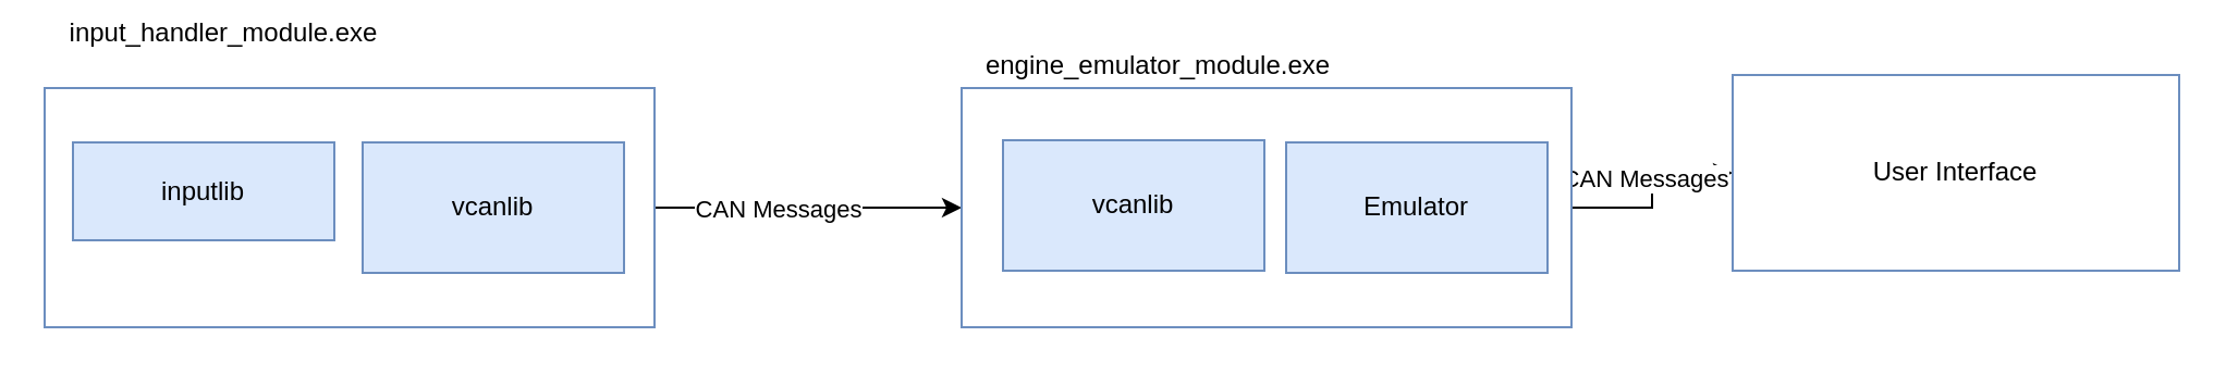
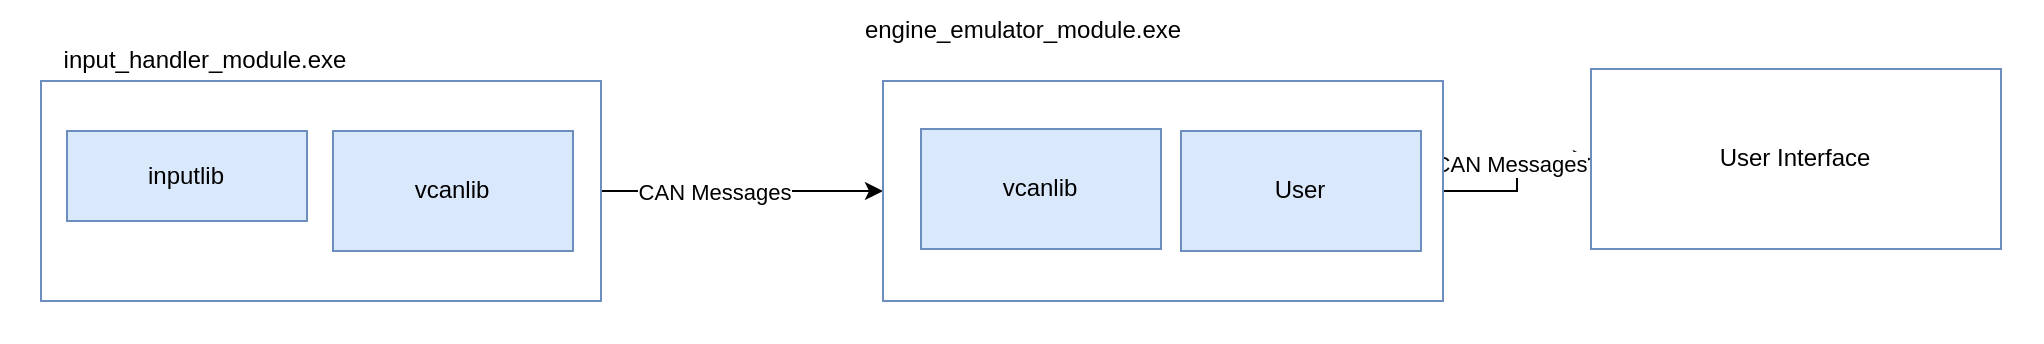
- <mxCell id="5" value="input_handler_module.exe" style="text;html=1;align=center;verticalAlign=middle;resizable=0;points=[];autosize=1;strokeColor=none;fillColor=none;" vertex="1" parent="1"><mxGeometry x="22" y="5" width="160" height="20" as="geometry" /></mxCell>
+ <mxCell id="5" value="input_handler_module.exe" style="text;html=1;align=center;verticalAlign=middle;resizable=0;points=[];autosize=1;strokeColor=none;fillColor=none;" vertex="1" parent="1"><mxGeometry x="22" y="20" width="160" height="20" as="geometry" /></mxCell>
- <mxCell id="9" value="engine_emulator_module.exe" style="text;html=1;align=center;verticalAlign=middle;resizable=0;points=[];autosize=1;strokeColor=none;fillColor=none;" vertex="1" parent="1"><mxGeometry x="446" y="20" width="170" height="20" as="geometry" /></mxCell>
+ <mxCell id="9" value="engine_emulator_module.exe" style="text;html=1;align=center;verticalAlign=middle;resizable=0;points=[];autosize=1;strokeColor=none;fillColor=none;" vertex="1" parent="1"><mxGeometry x="426" y="5" width="170" height="20" as="geometry" /></mxCell>
- <mxCell id="14" value="Emulator" style="rounded=0;whiteSpace=wrap;html=1;fillColor=#dae8fc;strokeColor=#6c8ebf;" vertex="1" parent="1"><mxGeometry x="590" y="65" width="120" height="60" as="geometry" /></mxCell>
+ <mxCell id="14" value="User" style="rounded=0;whiteSpace=wrap;html=1;fillColor=#dae8fc;strokeColor=#6c8ebf;" vertex="1" parent="1"><mxGeometry x="590" y="65" width="120" height="60" as="geometry" /></mxCell>
